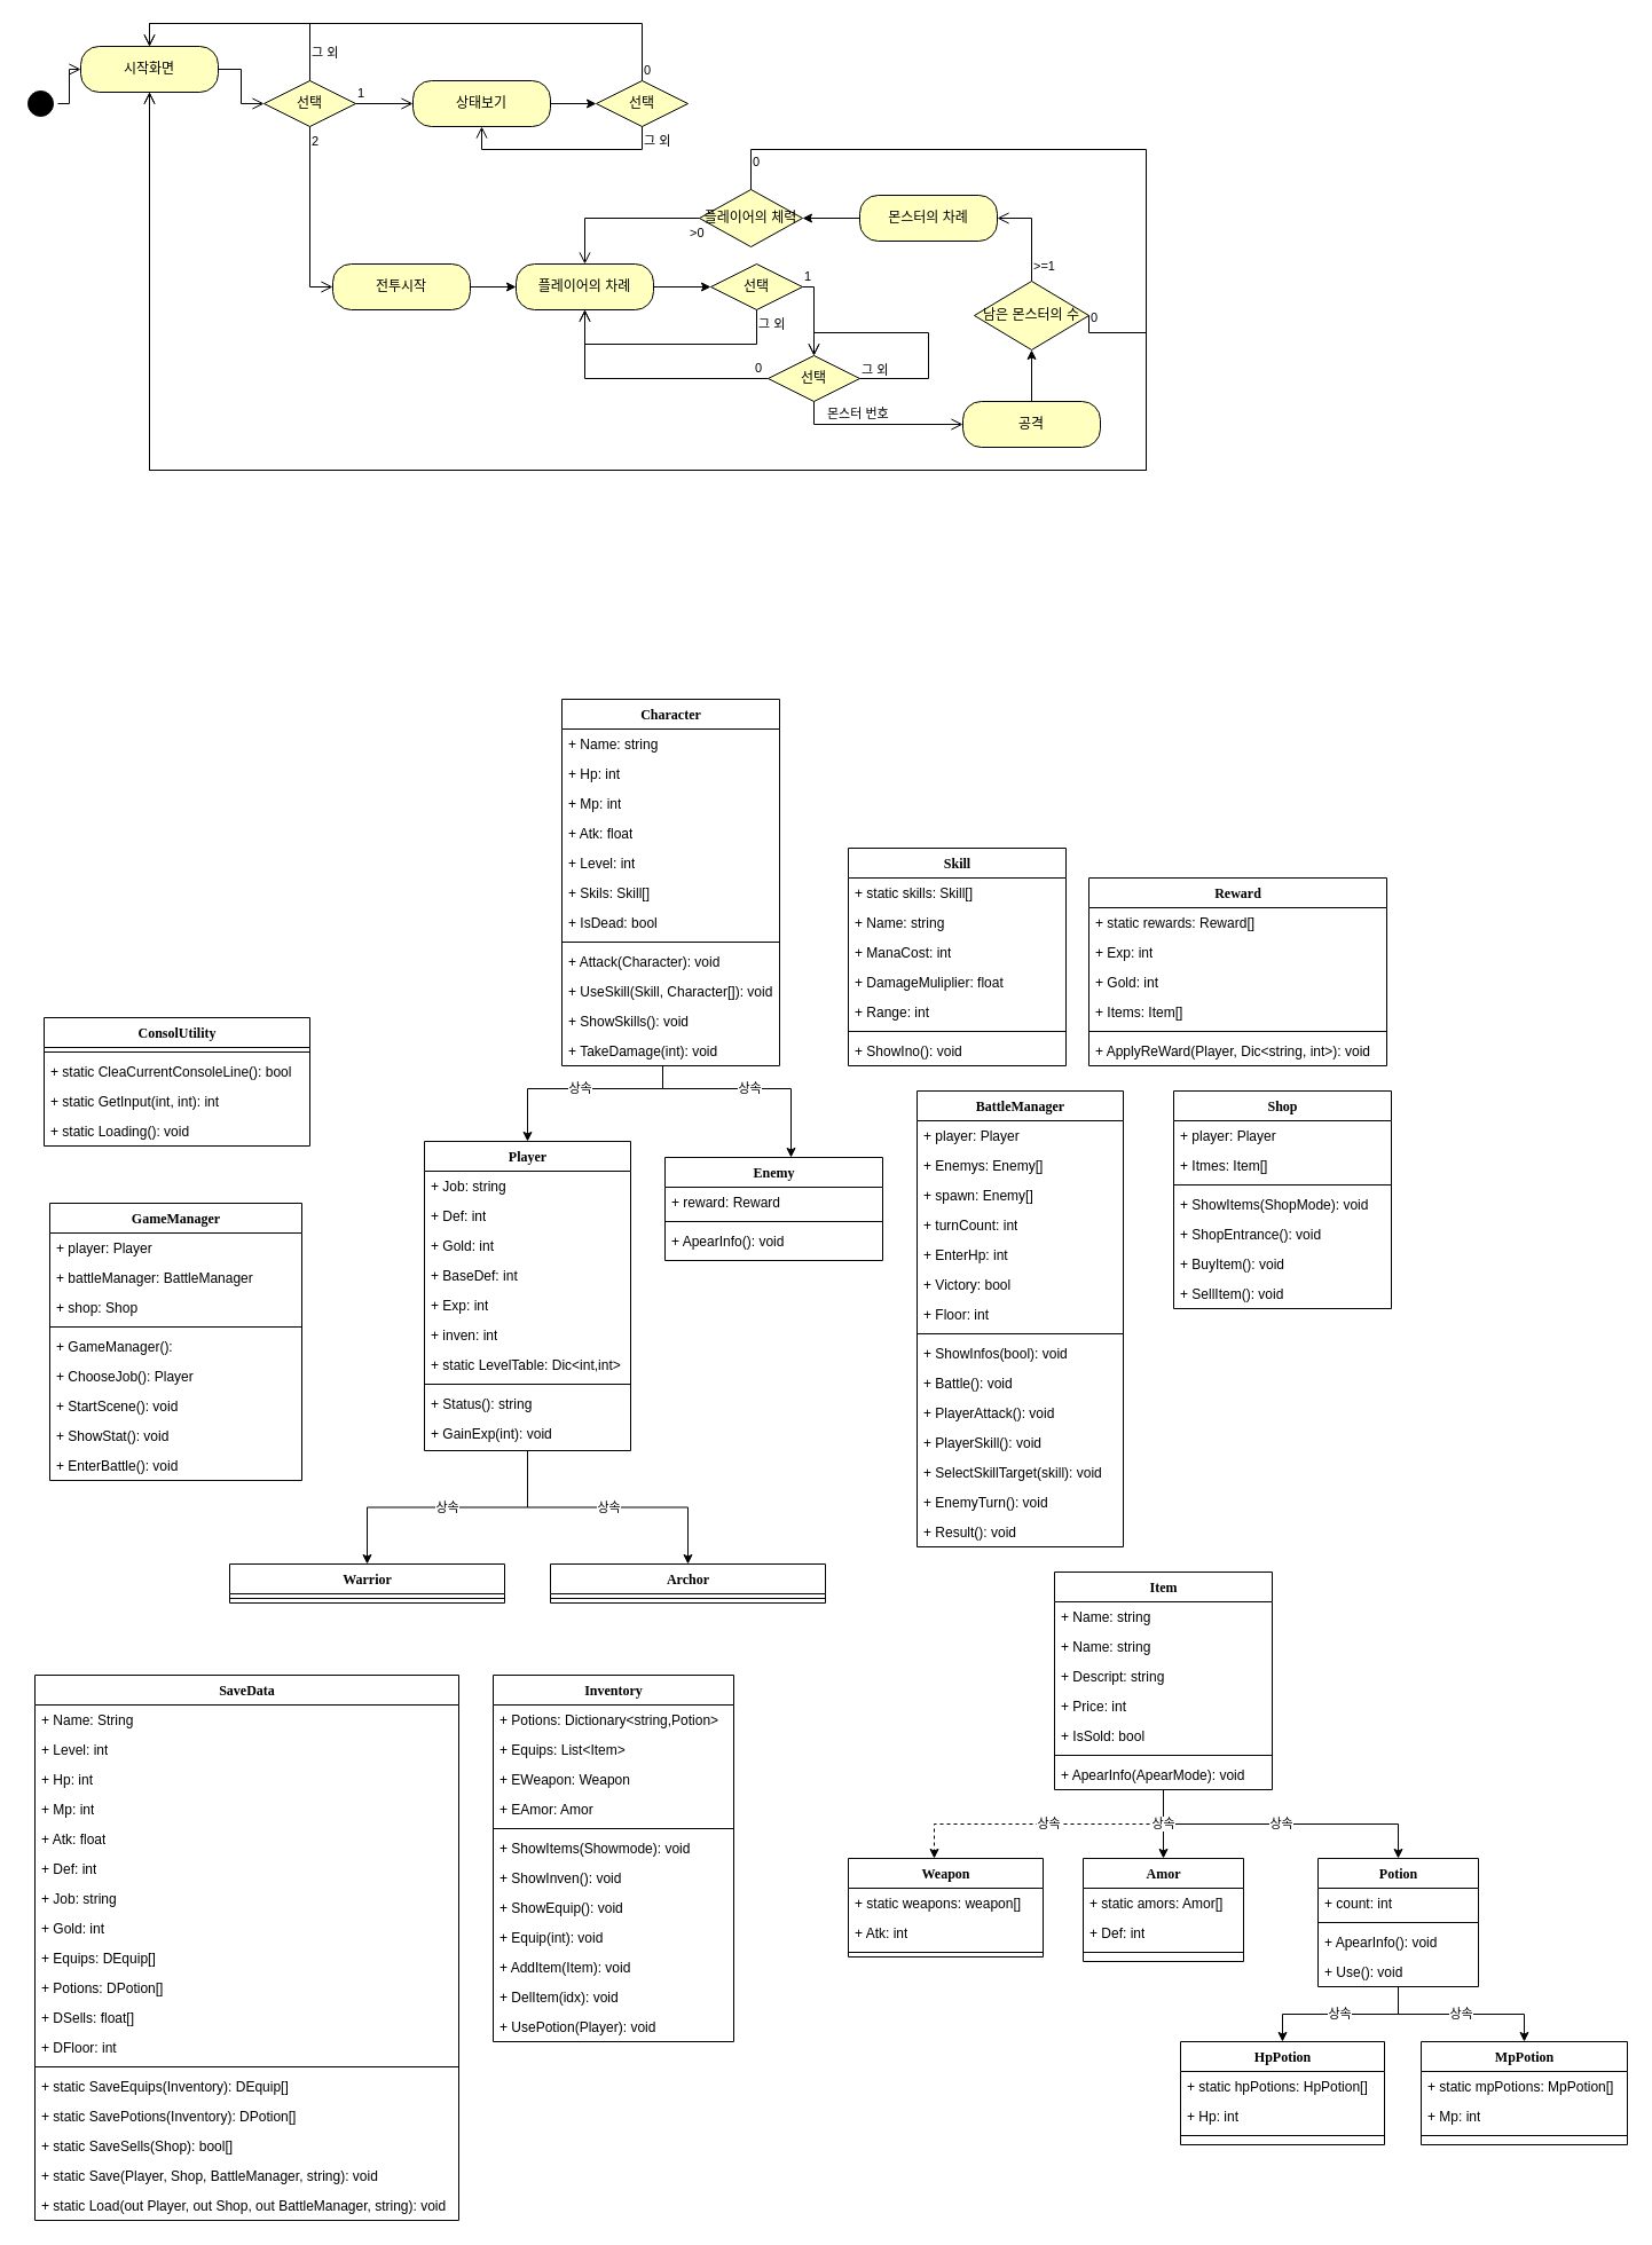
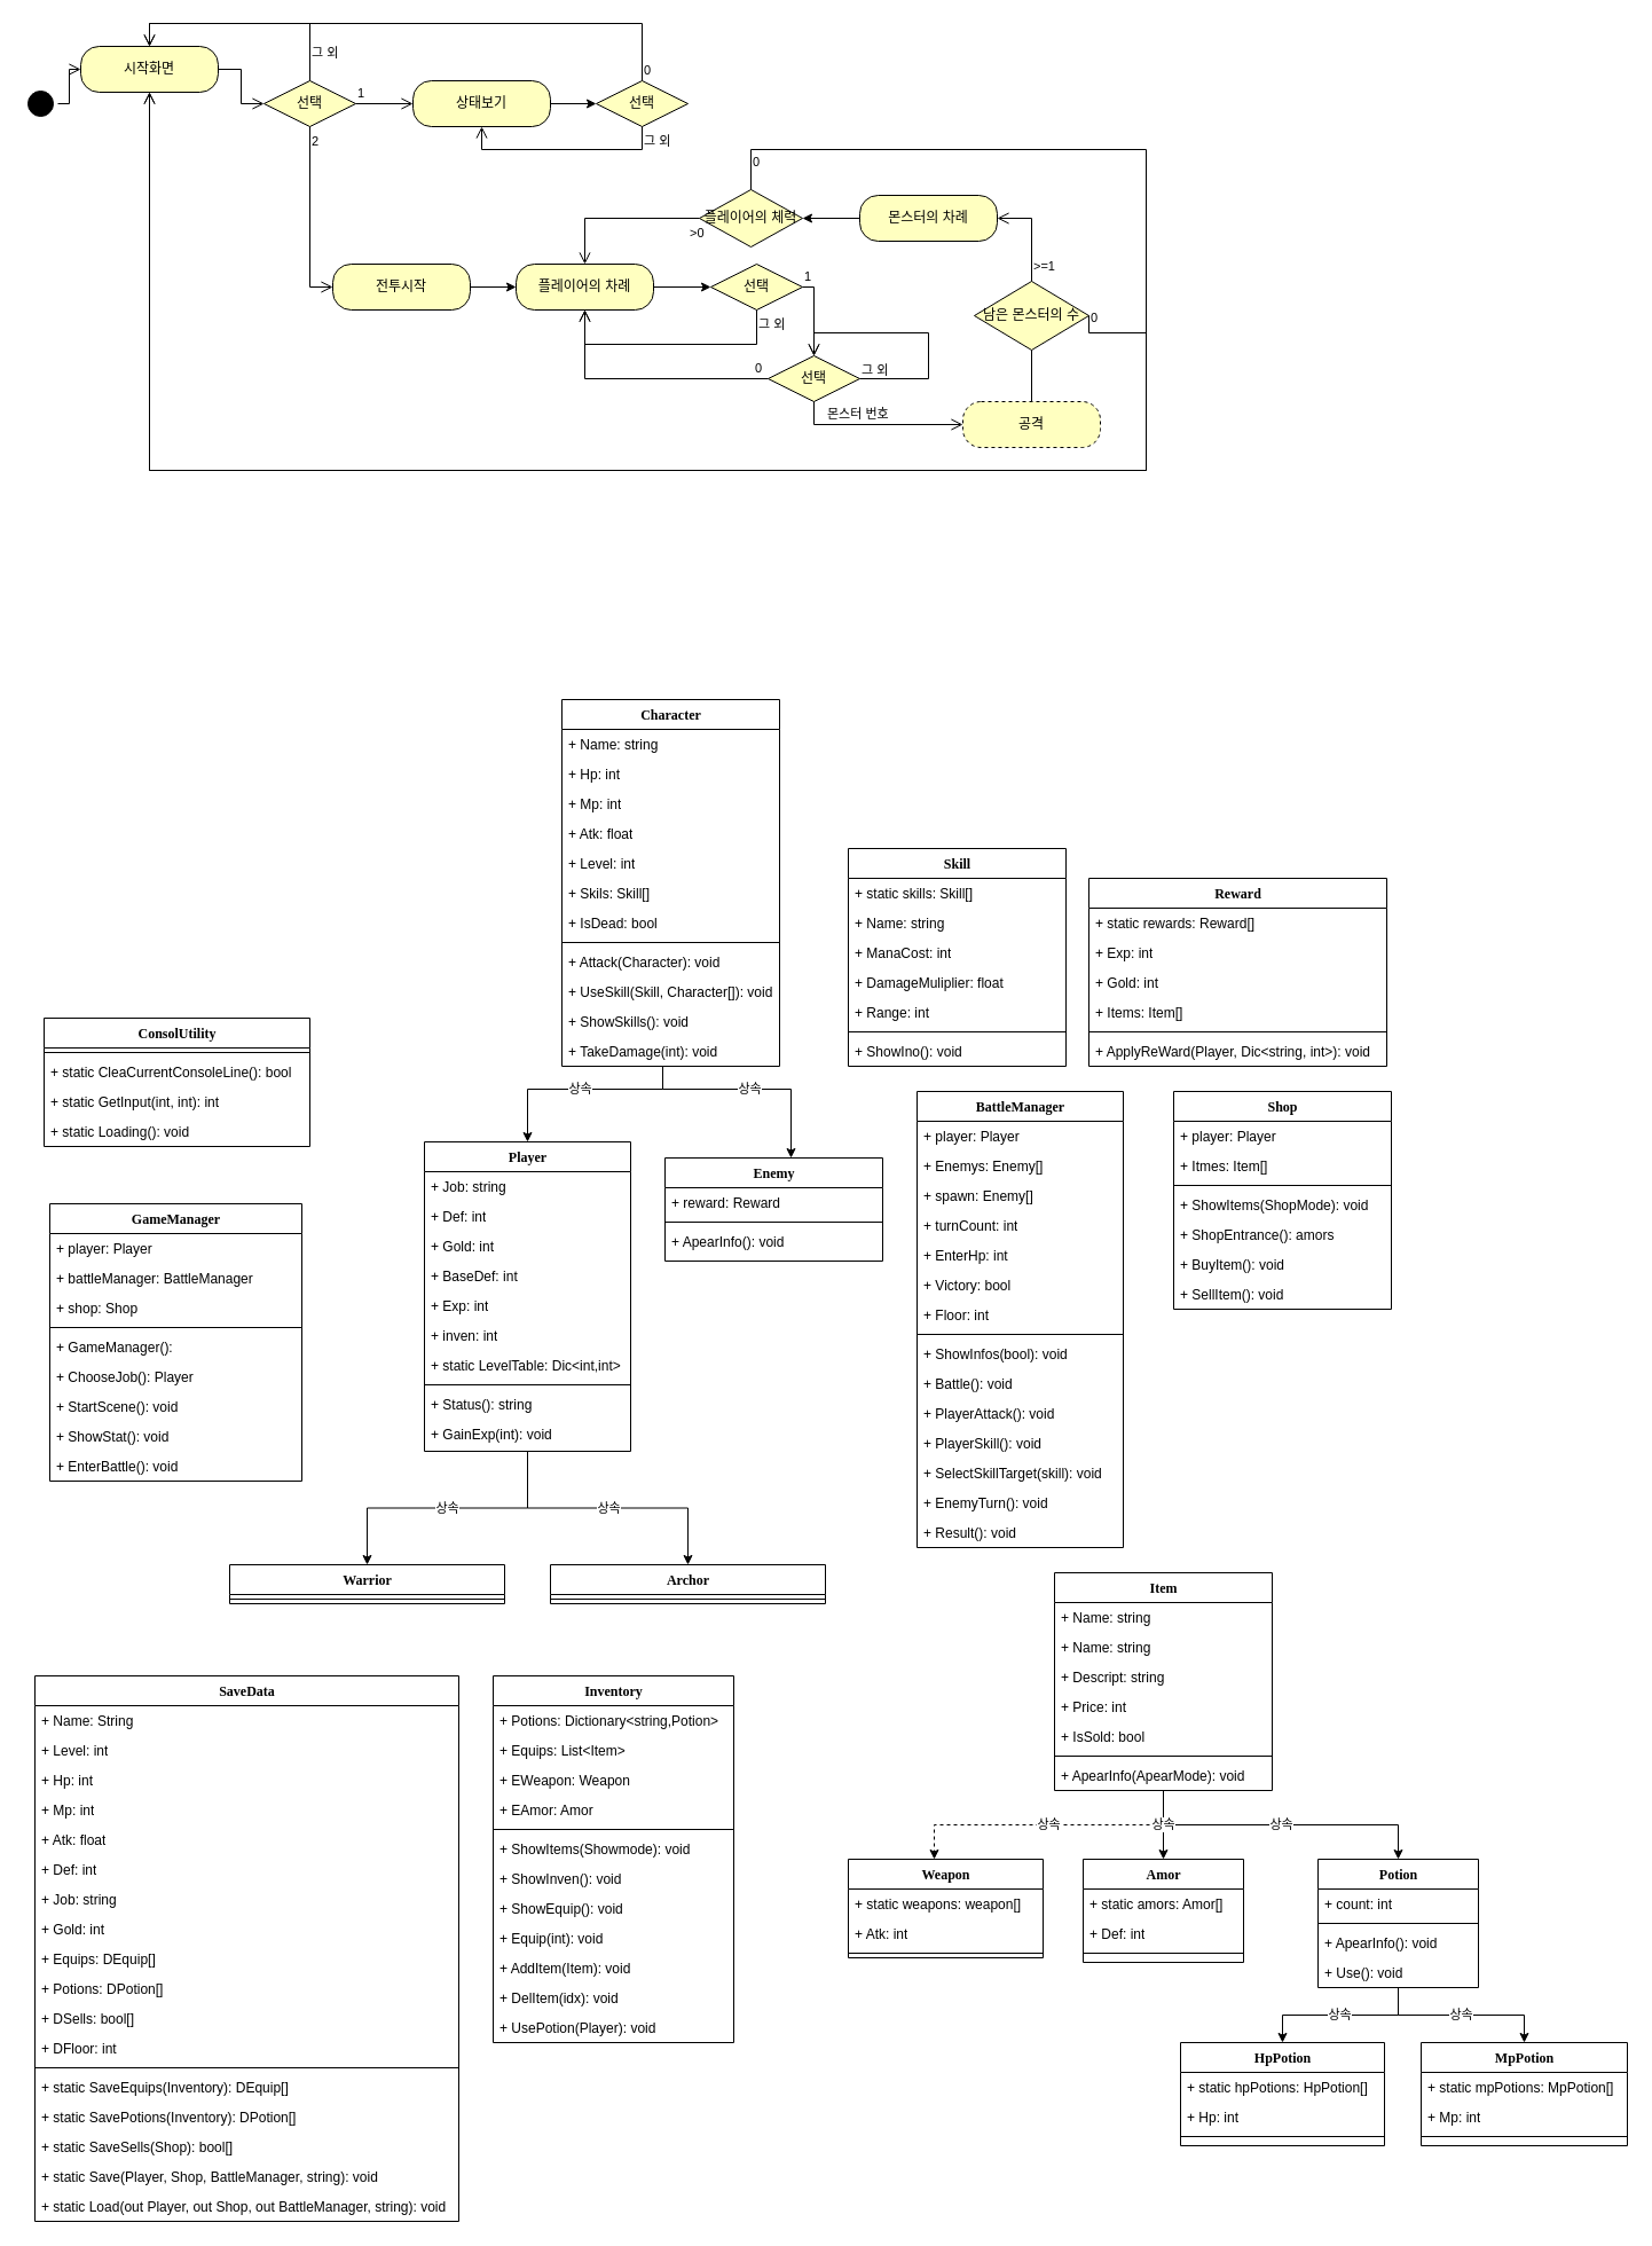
- <mxCell id="37" style="edgeStyle=orthogonalEdgeStyle;rounded=0;orthogonalLoop=1;jettySize=auto;html=1;exitX=0.5;exitY=0;exitDx=0;exitDy=0;entryX=0.5;entryY=1;entryDx=0;entryDy=0;strokeColor=#000000;" parent="1" source="34" target="35" edge="1"><mxGeometry relative="1" as="geometry"><mxPoint x="720" y="280" as="sourcePoint" /><mxPoint x="720" y="320" as="targetPoint" /></mxGeometry></mxCell>
+ <mxCell id="37" style="edgeStyle=orthogonalEdgeStyle;rounded=0;orthogonalLoop=1;jettySize=auto;html=1;exitX=0.5;exitY=0;exitDx=0;exitDy=0;entryX=0.5;entryY=1;entryDx=0;entryDy=0;strokeColor=#000000;endArrow=none;" parent="1" source="34" target="35" edge="1"><mxGeometry relative="1" as="geometry"><mxPoint x="720" y="280" as="sourcePoint" /><mxPoint x="720" y="320" as="targetPoint" /></mxGeometry></mxCell>
- <mxCell id="34" value="공격" style="rounded=1;whiteSpace=wrap;html=1;arcSize=40;fontColor=#000000;fillColor=#ffffc0;strokeColor=#000000;" parent="1" vertex="1"><mxGeometry x="840" y="350" width="120" height="40" as="geometry" /></mxCell>
+ <mxCell id="34" value="공격" style="rounded=1;whiteSpace=wrap;html=1;arcSize=40;fontColor=#000000;fillColor=#ffffc0;strokeColor=#000000;dashed=1;" parent="1" vertex="1"><mxGeometry x="840" y="350" width="120" height="40" as="geometry" /></mxCell>
- <mxCell id="138" value="+ ShopEntrance(): void" style="text;html=1;strokeColor=none;fillColor=none;align=left;verticalAlign=top;spacingLeft=4;spacingRight=4;whiteSpace=wrap;overflow=hidden;rotatable=0;points=[[0,0.5],[1,0.5]];portConstraint=eastwest;" parent="133" vertex="1"><mxGeometry y="112" width="190" height="26" as="geometry" /></mxCell>
+ <mxCell id="138" value="+ ShopEntrance(): amors" style="text;html=1;strokeColor=none;fillColor=none;align=left;verticalAlign=top;spacingLeft=4;spacingRight=4;whiteSpace=wrap;overflow=hidden;rotatable=0;points=[[0,0.5],[1,0.5]];portConstraint=eastwest;" parent="133" vertex="1"><mxGeometry y="112" width="190" height="26" as="geometry" /></mxCell>
- <mxCell id="177" value="+ DSells: float[]" style="text;html=1;strokeColor=none;fillColor=none;align=left;verticalAlign=top;spacingLeft=4;spacingRight=4;whiteSpace=wrap;overflow=hidden;rotatable=0;points=[[0,0.5],[1,0.5]];portConstraint=eastwest;" vertex="1" parent="166"><mxGeometry y="286" width="370" height="26" as="geometry" /></mxCell>
+ <mxCell id="177" value="+ DSells: bool[]" style="text;html=1;strokeColor=none;fillColor=none;align=left;verticalAlign=top;spacingLeft=4;spacingRight=4;whiteSpace=wrap;overflow=hidden;rotatable=0;points=[[0,0.5],[1,0.5]];portConstraint=eastwest;" vertex="1" parent="166"><mxGeometry y="286" width="370" height="26" as="geometry" /></mxCell>
